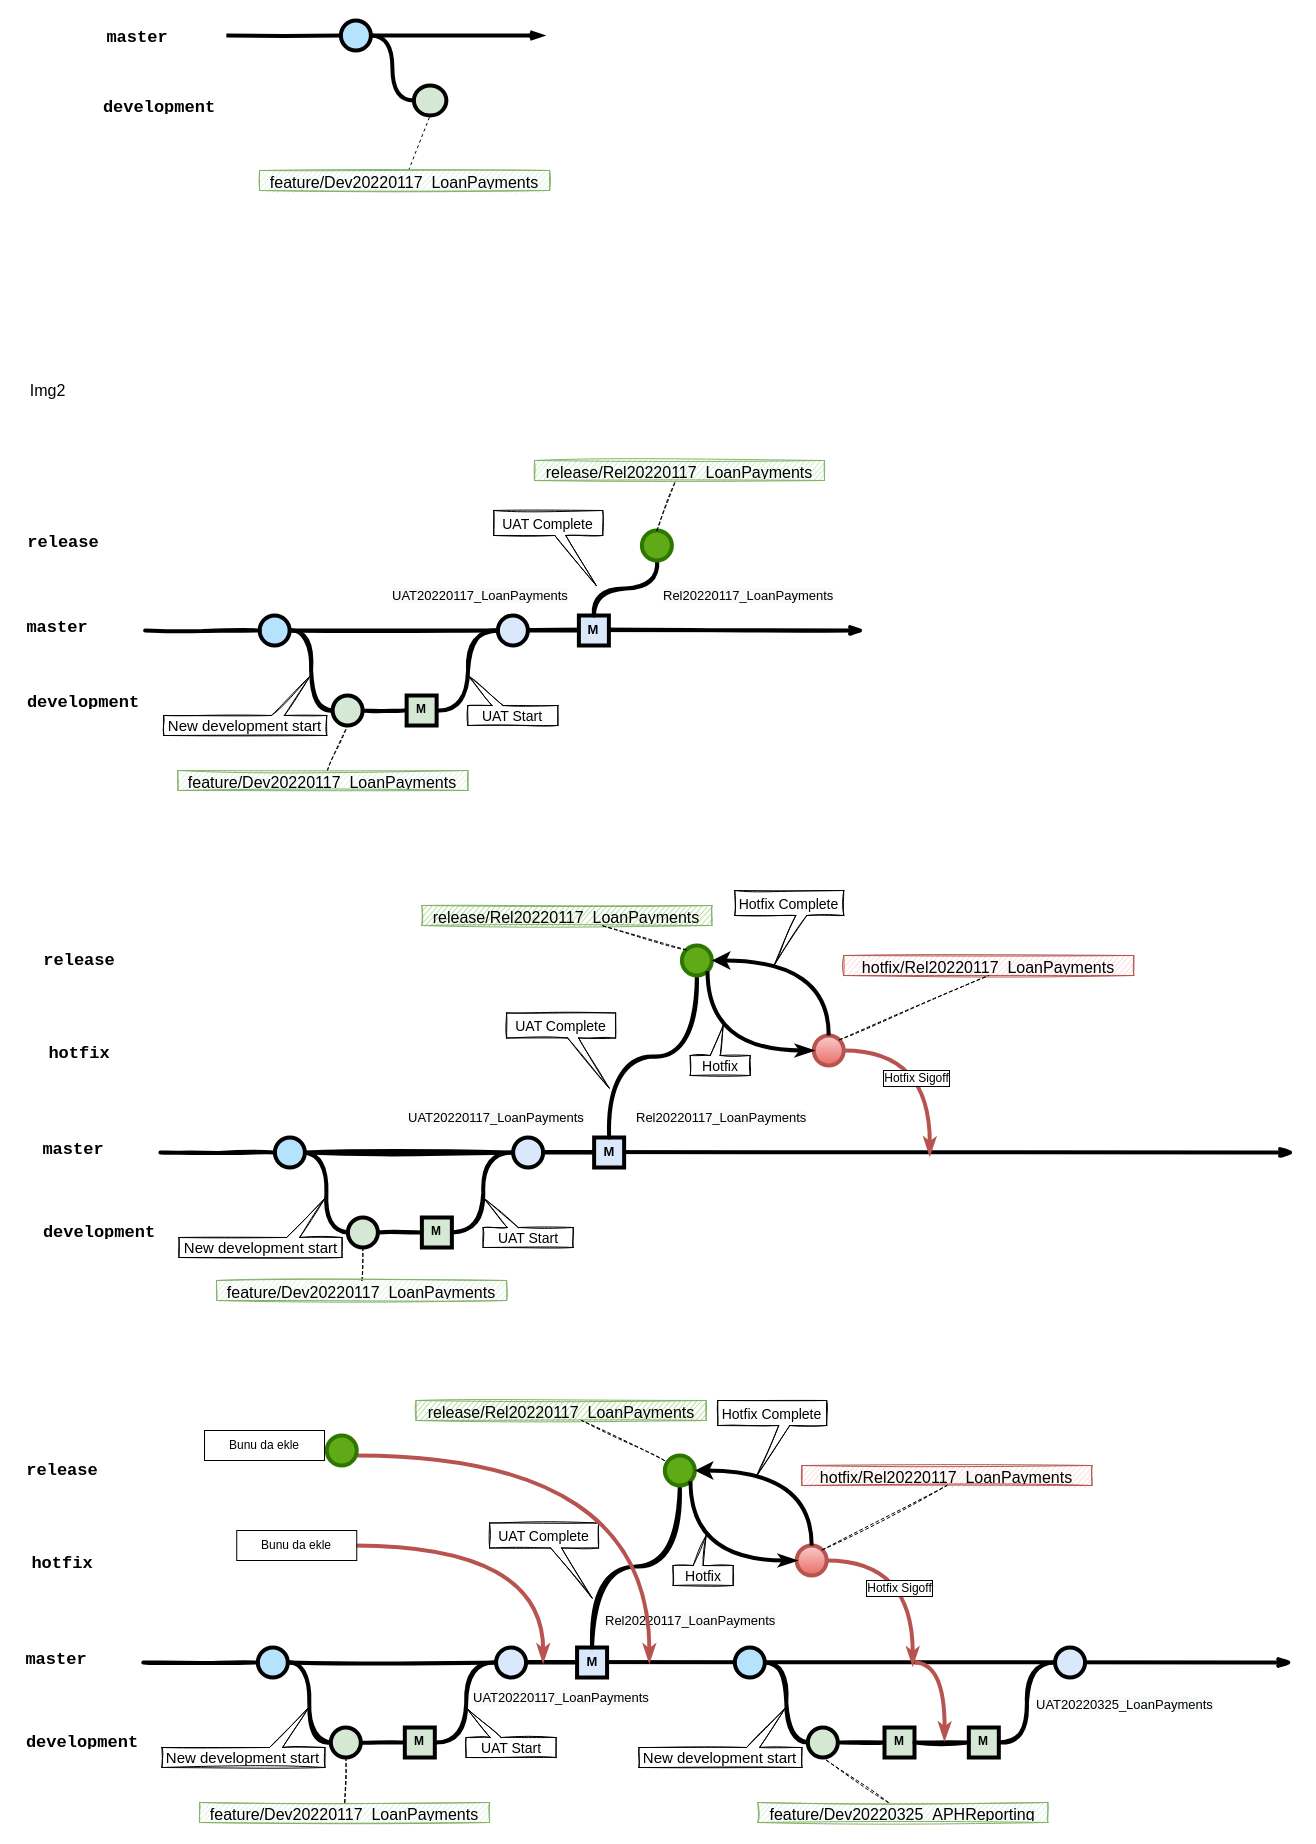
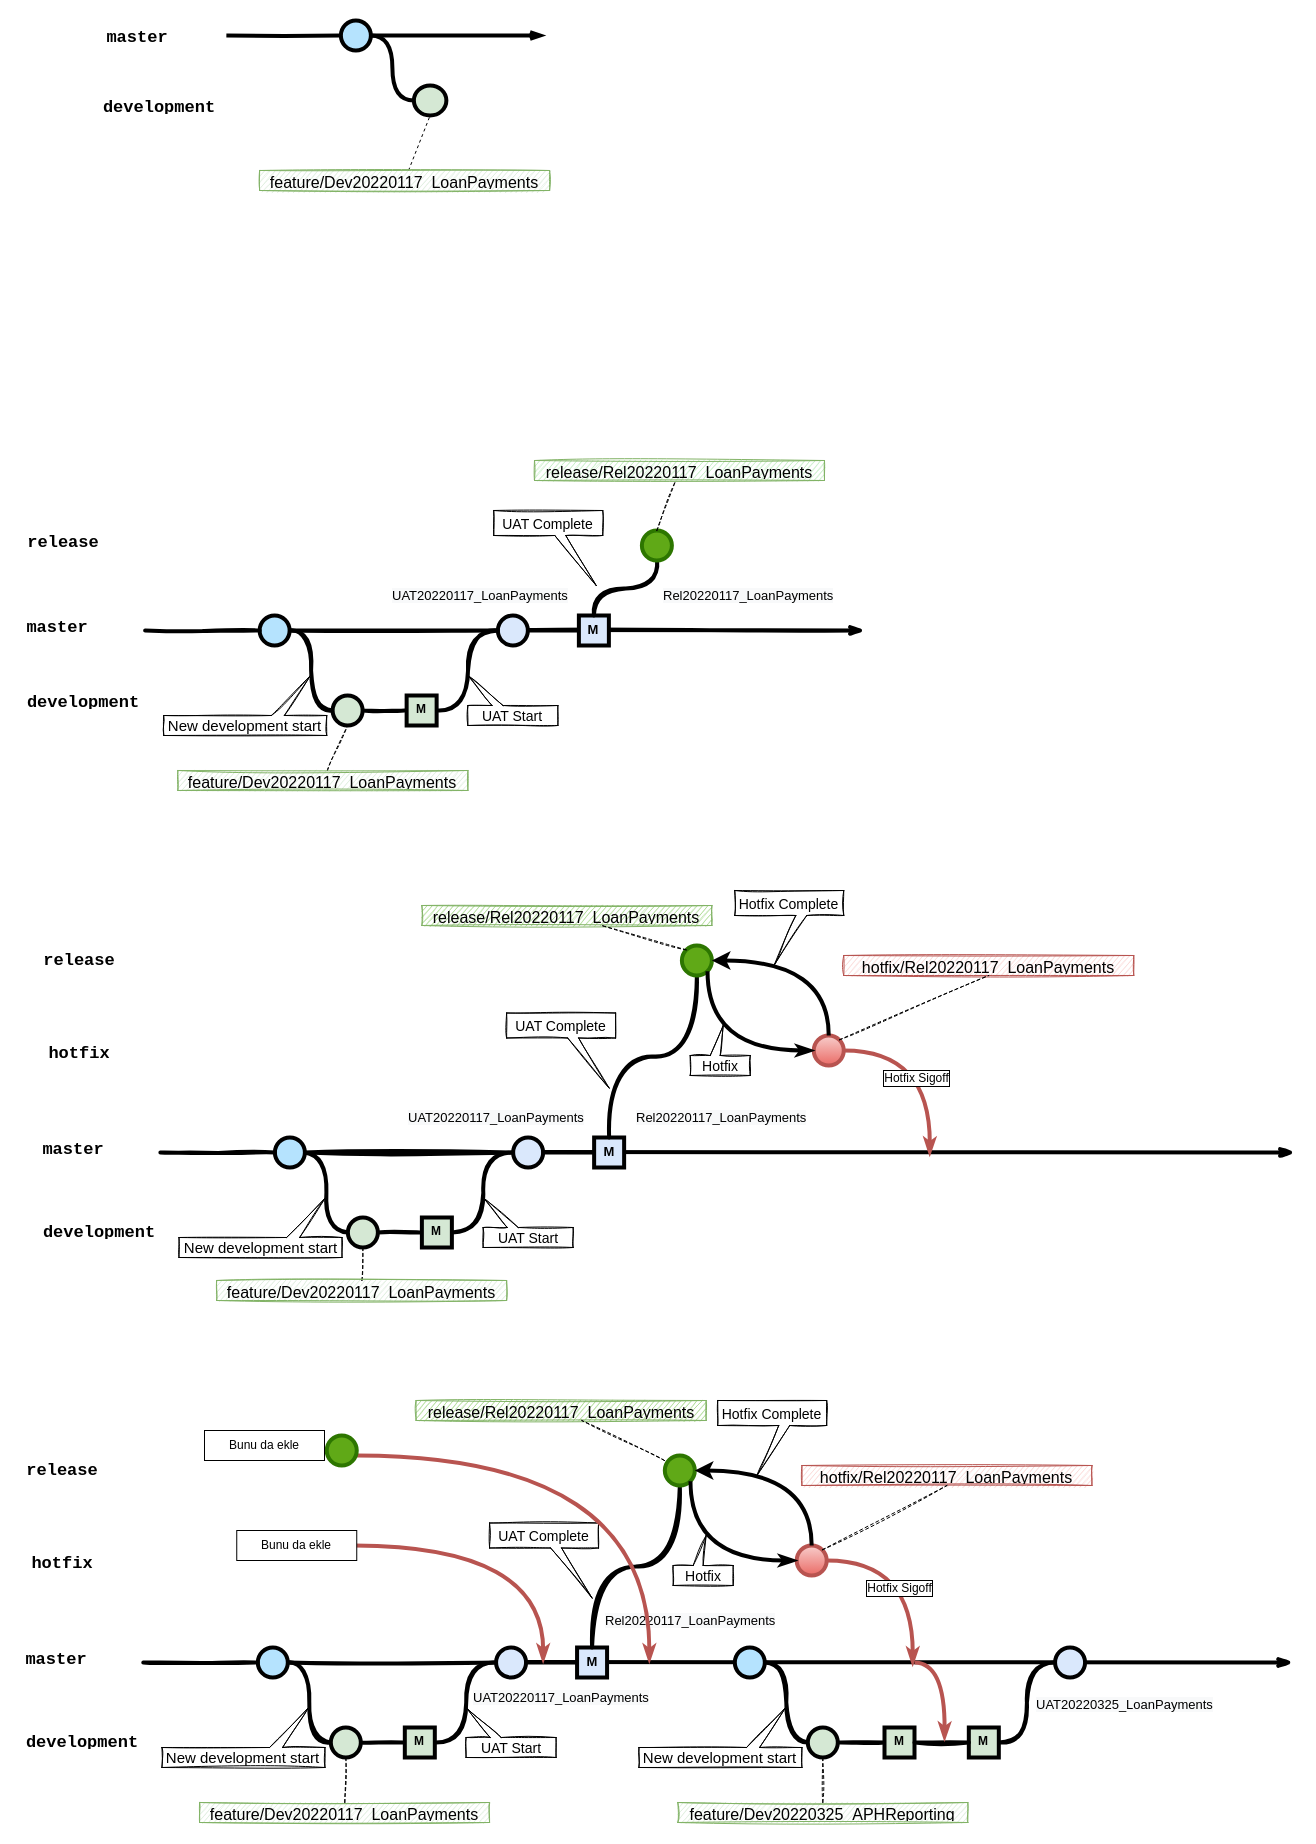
- <mxCell id="123" value="Img2" style="text;html=1;align=center;verticalAlign=middle;resizable=0;points=[];autosize=1;strokeColor=none;fillColor=none;fontSize=16;" parent="1" vertex="1"><mxGeometry x="22.38" y="380" width="50" height="20" as="geometry" /></mxCell>
- <mxCell id="118" value="&lt;span style=&quot;font-size: 16px&quot;&gt;feature/Dev20220325_APHReporting&lt;/span&gt;" style="text;html=1;strokeColor=#82b366;fillColor=#d5e8d4;align=center;verticalAlign=middle;whiteSpace=wrap;overflow=hidden;rounded=0;shadow=0;sketch=1;fontSize=15;" parent="1" vertex="1"><mxGeometry x="757.32" y="1802" width="290" height="20" as="geometry" /></mxCell>
+ <mxCell id="118" value="&lt;span style=&quot;font-size: 16px&quot;&gt;feature/Dev20220325_APHReporting&lt;/span&gt;" style="text;html=1;strokeColor=#82b366;fillColor=#d5e8d4;align=center;verticalAlign=middle;whiteSpace=wrap;overflow=hidden;rounded=0;shadow=0;sketch=1;fontSize=15;" parent="1" vertex="1"><mxGeometry x="677.32" y="1802" width="290" height="20" as="geometry" /></mxCell>
